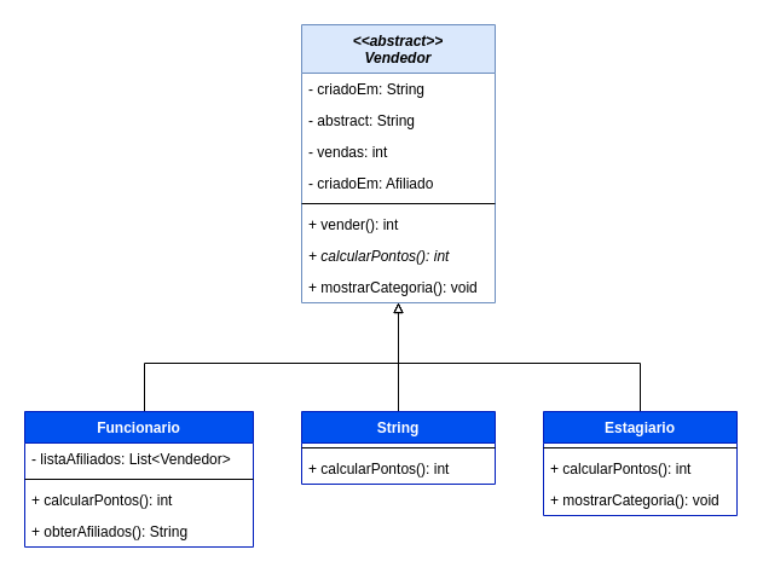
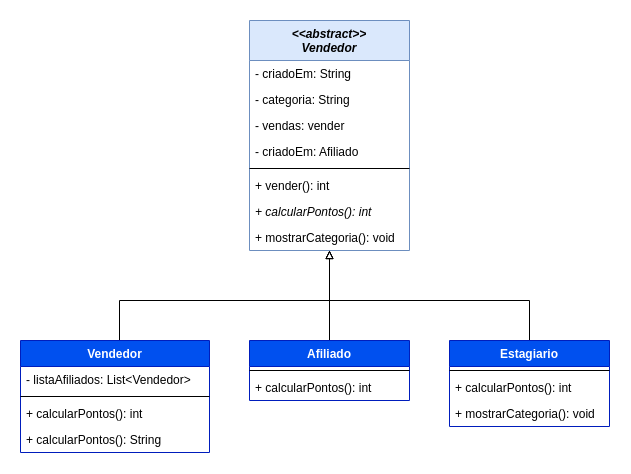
- <mxCell id="4" value="- abstract: String" style="text;strokeColor=none;fillColor=none;align=left;verticalAlign=top;spacingLeft=4;spacingRight=4;overflow=hidden;rotatable=0;points=[[0,0.5],[1,0.5]];portConstraint=eastwest;" vertex="1" parent="2"><mxGeometry y="66" width="160" height="26" as="geometry" /></mxCell>
+ <mxCell id="4" value="- categoria: String" style="text;strokeColor=none;fillColor=none;align=left;verticalAlign=top;spacingLeft=4;spacingRight=4;overflow=hidden;rotatable=0;points=[[0,0.5],[1,0.5]];portConstraint=eastwest;" vertex="1" parent="2"><mxGeometry y="66" width="160" height="26" as="geometry" /></mxCell>
- <mxCell id="5" value="- vendas: int" style="text;strokeColor=none;fillColor=none;align=left;verticalAlign=top;spacingLeft=4;spacingRight=4;overflow=hidden;rotatable=0;points=[[0,0.5],[1,0.5]];portConstraint=eastwest;" vertex="1" parent="2"><mxGeometry y="92" width="160" height="26" as="geometry" /></mxCell>
+ <mxCell id="5" value="- vendas: vender" style="text;strokeColor=none;fillColor=none;align=left;verticalAlign=top;spacingLeft=4;spacingRight=4;overflow=hidden;rotatable=0;points=[[0,0.5],[1,0.5]];portConstraint=eastwest;" vertex="1" parent="2"><mxGeometry y="92" width="160" height="26" as="geometry" /></mxCell>
- <mxCell id="12" value="Funcionario" style="swimlane;fontStyle=1;align=center;verticalAlign=top;childLayout=stackLayout;horizontal=1;startSize=26;horizontalStack=0;resizeParent=1;resizeParentMax=0;resizeLast=0;collapsible=1;marginBottom=0;fillColor=#0050ef;fontColor=#ffffff;strokeColor=#001DBC;" vertex="1" parent="1"><mxGeometry x="20" y="340" width="189" height="112" as="geometry" /></mxCell>
+ <mxCell id="12" value="Vendedor" style="swimlane;fontStyle=1;align=center;verticalAlign=top;childLayout=stackLayout;horizontal=1;startSize=26;horizontalStack=0;resizeParent=1;resizeParentMax=0;resizeLast=0;collapsible=1;marginBottom=0;fillColor=#0050ef;fontColor=#ffffff;strokeColor=#001DBC;" vertex="1" parent="1"><mxGeometry x="20" y="340" width="189" height="112" as="geometry" /></mxCell>
- <mxCell id="18" value="String" style="swimlane;fontStyle=1;align=center;verticalAlign=top;childLayout=stackLayout;horizontal=1;startSize=26;horizontalStack=0;resizeParent=1;resizeParentMax=0;resizeLast=0;collapsible=1;marginBottom=0;fillColor=#0050ef;fontColor=#ffffff;strokeColor=#001DBC;" vertex="1" parent="1"><mxGeometry x="249" y="340" width="160" height="60" as="geometry" /></mxCell>
+ <mxCell id="18" value="Afiliado" style="swimlane;fontStyle=1;align=center;verticalAlign=top;childLayout=stackLayout;horizontal=1;startSize=26;horizontalStack=0;resizeParent=1;resizeParentMax=0;resizeLast=0;collapsible=1;marginBottom=0;fillColor=#0050ef;fontColor=#ffffff;strokeColor=#001DBC;" vertex="1" parent="1"><mxGeometry x="249" y="340" width="160" height="60" as="geometry" /></mxCell>
- <mxCell id="16" value="+ obterAfiliados(): String" style="text;strokeColor=none;fillColor=none;align=left;verticalAlign=top;spacingLeft=4;spacingRight=4;overflow=hidden;rotatable=0;points=[[0,0.5],[1,0.5]];portConstraint=eastwest;" vertex="1" parent="12"><mxGeometry y="86" width="189" height="26" as="geometry" /></mxCell>
+ <mxCell id="16" value="+ calcularPontos(): String" style="text;strokeColor=none;fillColor=none;align=left;verticalAlign=top;spacingLeft=4;spacingRight=4;overflow=hidden;rotatable=0;points=[[0,0.5],[1,0.5]];portConstraint=eastwest;" vertex="1" parent="12"><mxGeometry y="86" width="189" height="26" as="geometry" /></mxCell>
